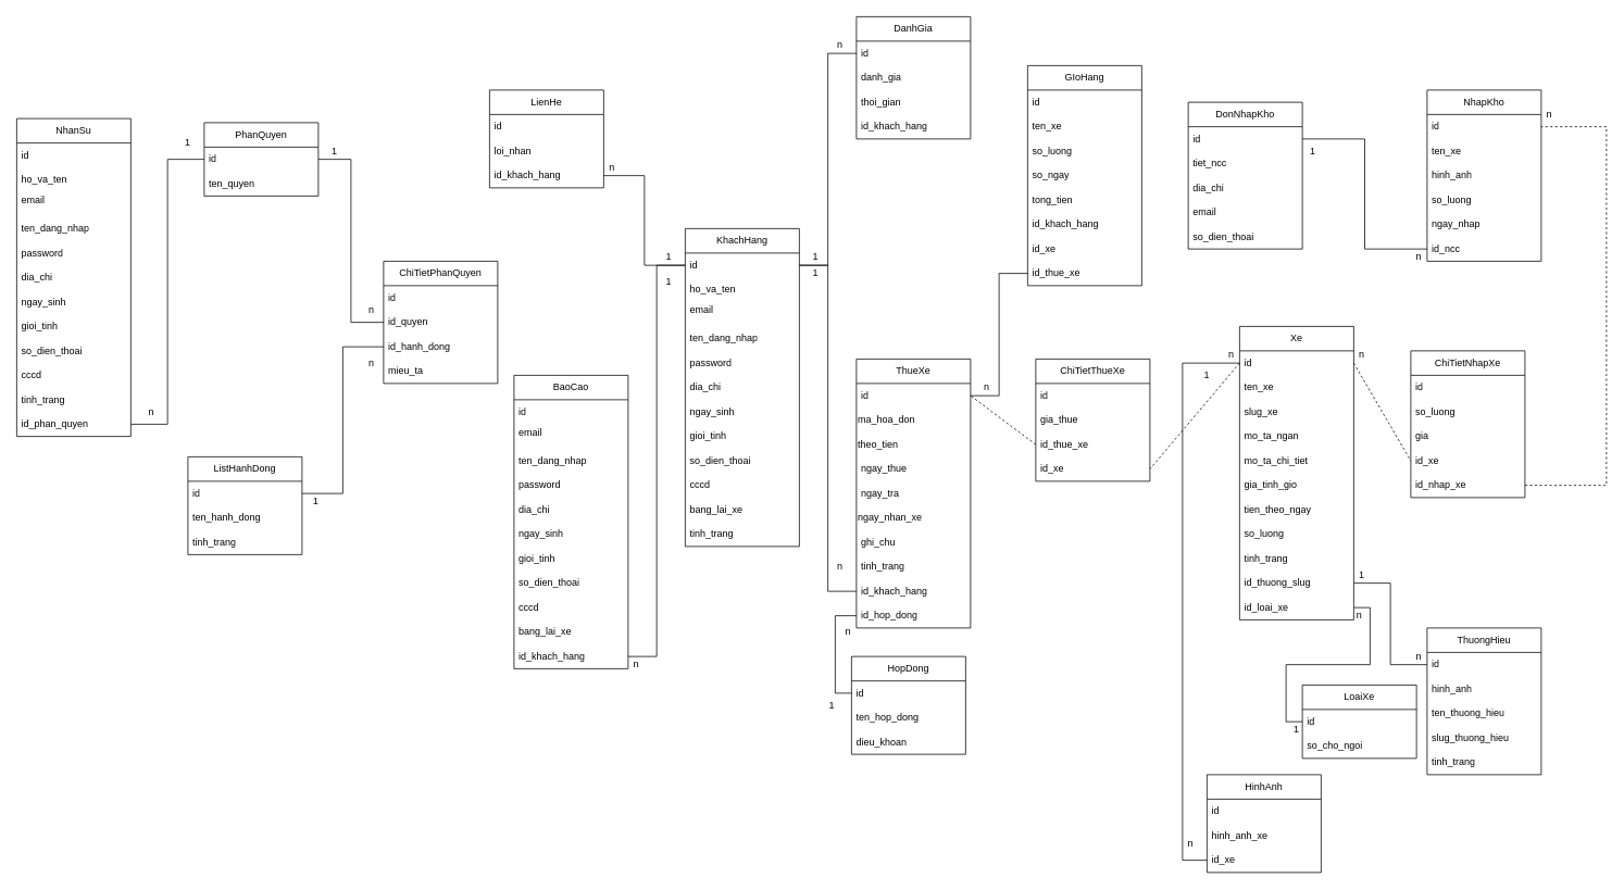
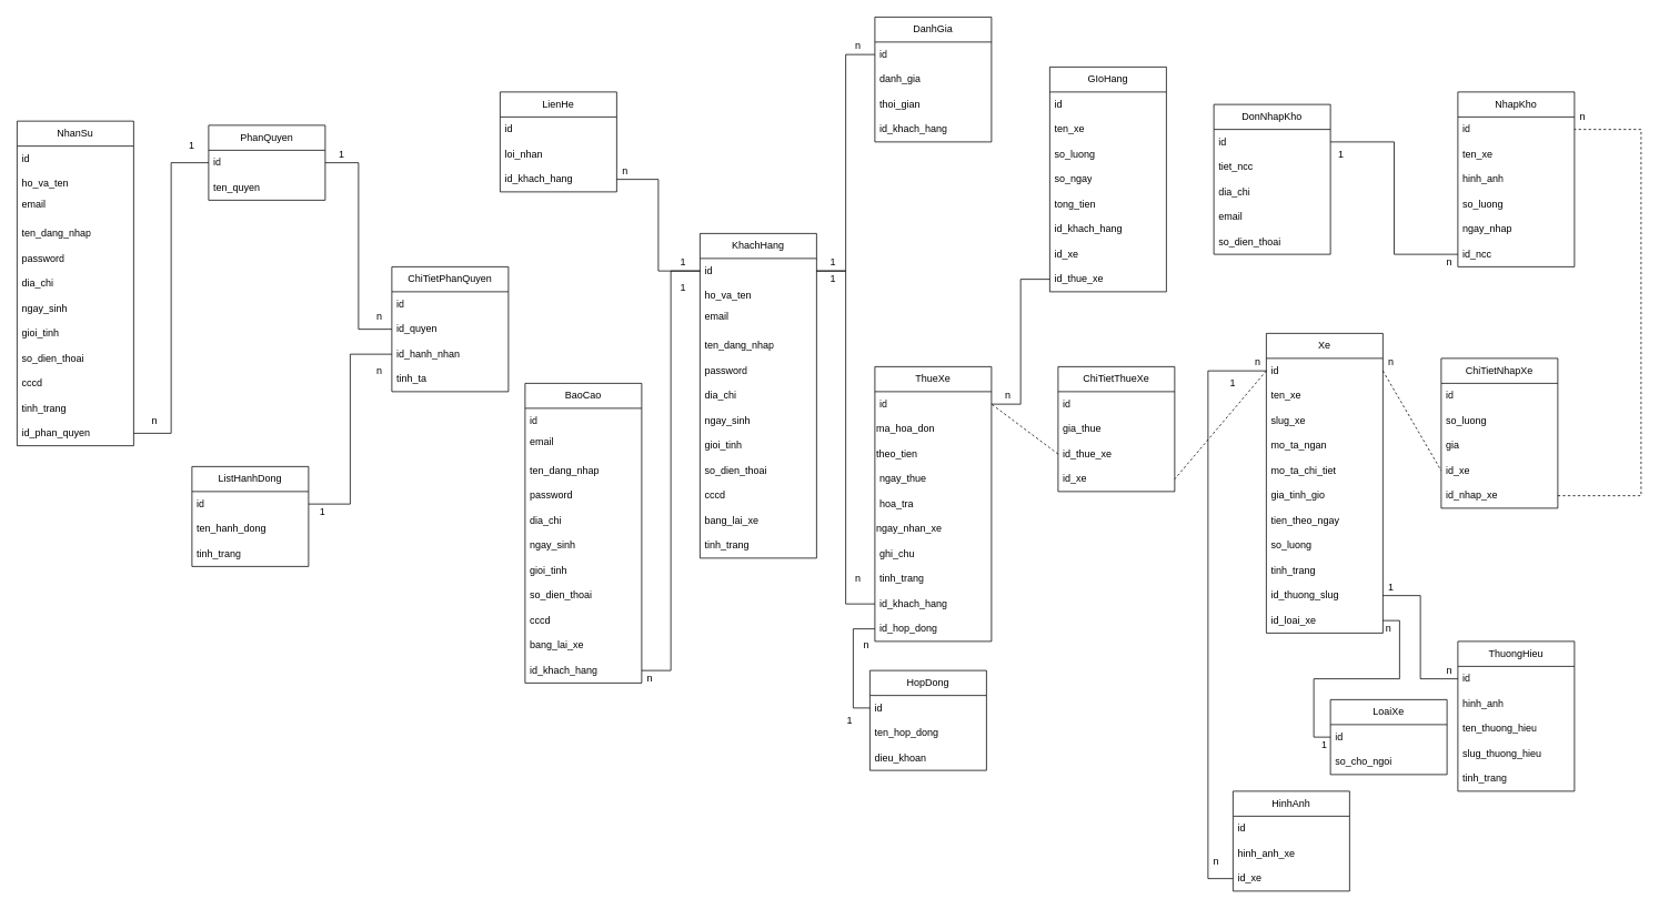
- <mxCell id="157" value="id_hanh_dong" style="text;strokeColor=none;fillColor=none;align=left;verticalAlign=middle;spacingLeft=4;spacingRight=4;overflow=hidden;points=[[0,0.5],[1,0.5]];portConstraint=eastwest;rotatable=0;whiteSpace=wrap;html=1;" parent="154" vertex="1"><mxGeometry y="90" width="140" height="30" as="geometry" /></mxCell>
+ <mxCell id="157" value="id_hanh_nhan" style="text;strokeColor=none;fillColor=none;align=left;verticalAlign=middle;spacingLeft=4;spacingRight=4;overflow=hidden;points=[[0,0.5],[1,0.5]];portConstraint=eastwest;rotatable=0;whiteSpace=wrap;html=1;" parent="154" vertex="1"><mxGeometry y="90" width="140" height="30" as="geometry" /></mxCell>
- <mxCell id="158" value="mieu_ta" style="text;strokeColor=none;fillColor=none;align=left;verticalAlign=middle;spacingLeft=4;spacingRight=4;overflow=hidden;points=[[0,0.5],[1,0.5]];portConstraint=eastwest;rotatable=0;whiteSpace=wrap;html=1;" parent="154" vertex="1"><mxGeometry y="120" width="140" height="30" as="geometry" /></mxCell>
+ <mxCell id="158" value="tinh_ta" style="text;strokeColor=none;fillColor=none;align=left;verticalAlign=middle;spacingLeft=4;spacingRight=4;overflow=hidden;points=[[0,0.5],[1,0.5]];portConstraint=eastwest;rotatable=0;whiteSpace=wrap;html=1;" parent="154" vertex="1"><mxGeometry y="120" width="140" height="30" as="geometry" /></mxCell>
- <mxCell id="67" value="ngay_tra" style="text;strokeColor=none;fillColor=none;align=left;verticalAlign=middle;spacingLeft=4;spacingRight=4;overflow=hidden;points=[[0,0.5],[1,0.5]];portConstraint=eastwest;rotatable=0;whiteSpace=wrap;html=1;" parent="62" vertex="1"><mxGeometry y="150" width="140" height="30" as="geometry" /></mxCell>
+ <mxCell id="67" value="hoa_tra" style="text;strokeColor=none;fillColor=none;align=left;verticalAlign=middle;spacingLeft=4;spacingRight=4;overflow=hidden;points=[[0,0.5],[1,0.5]];portConstraint=eastwest;rotatable=0;whiteSpace=wrap;html=1;" parent="62" vertex="1"><mxGeometry y="150" width="140" height="30" as="geometry" /></mxCell>
